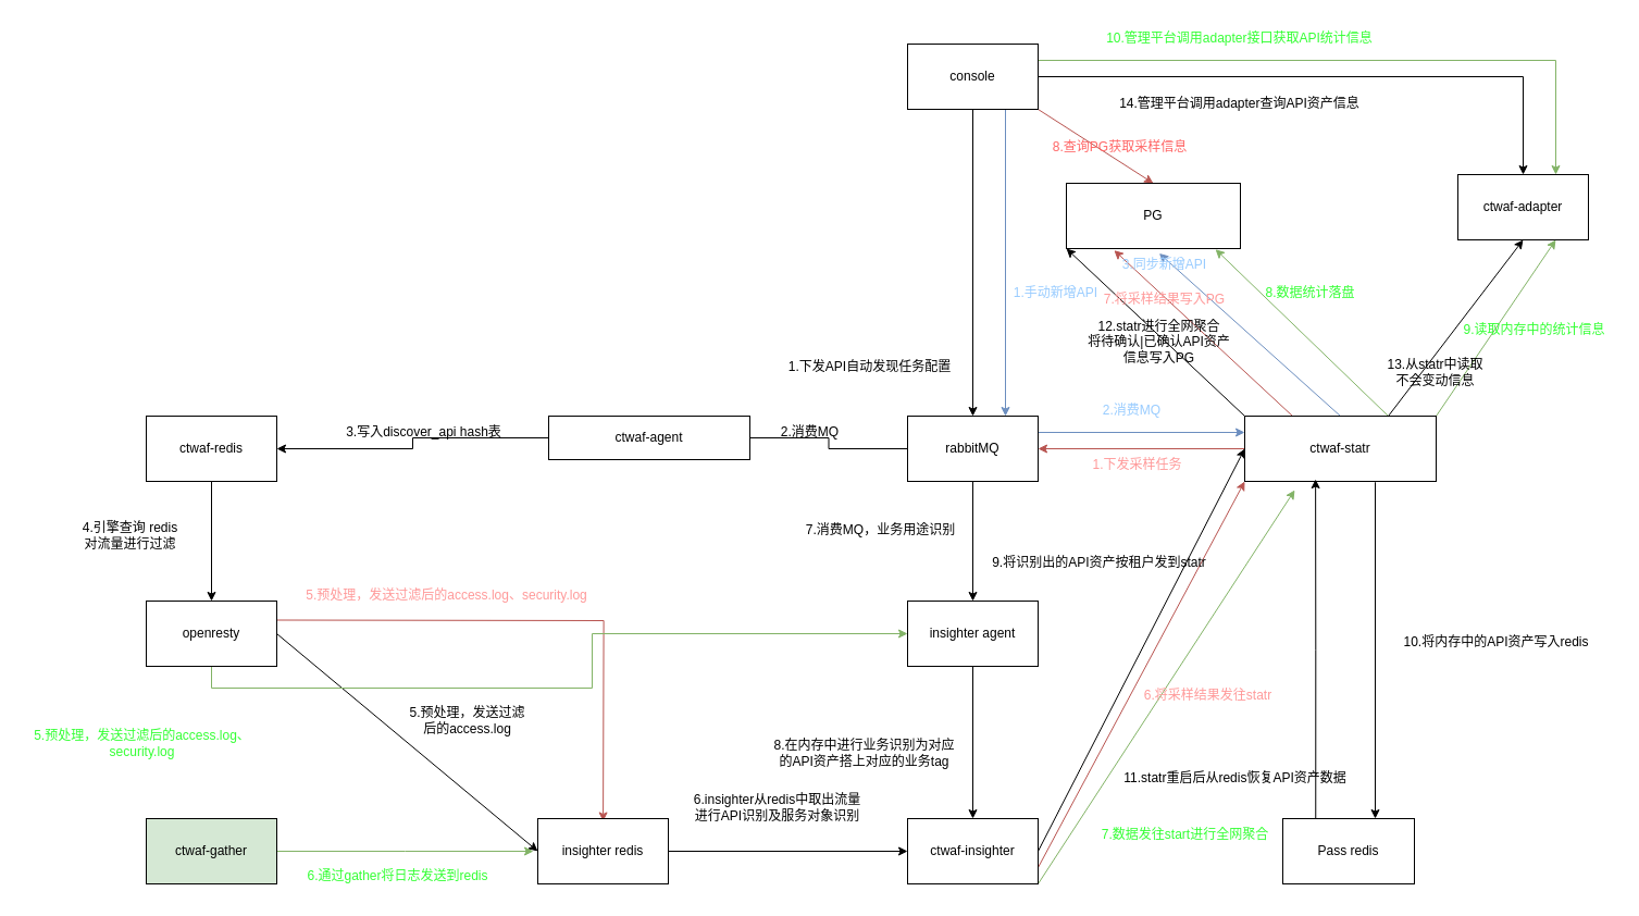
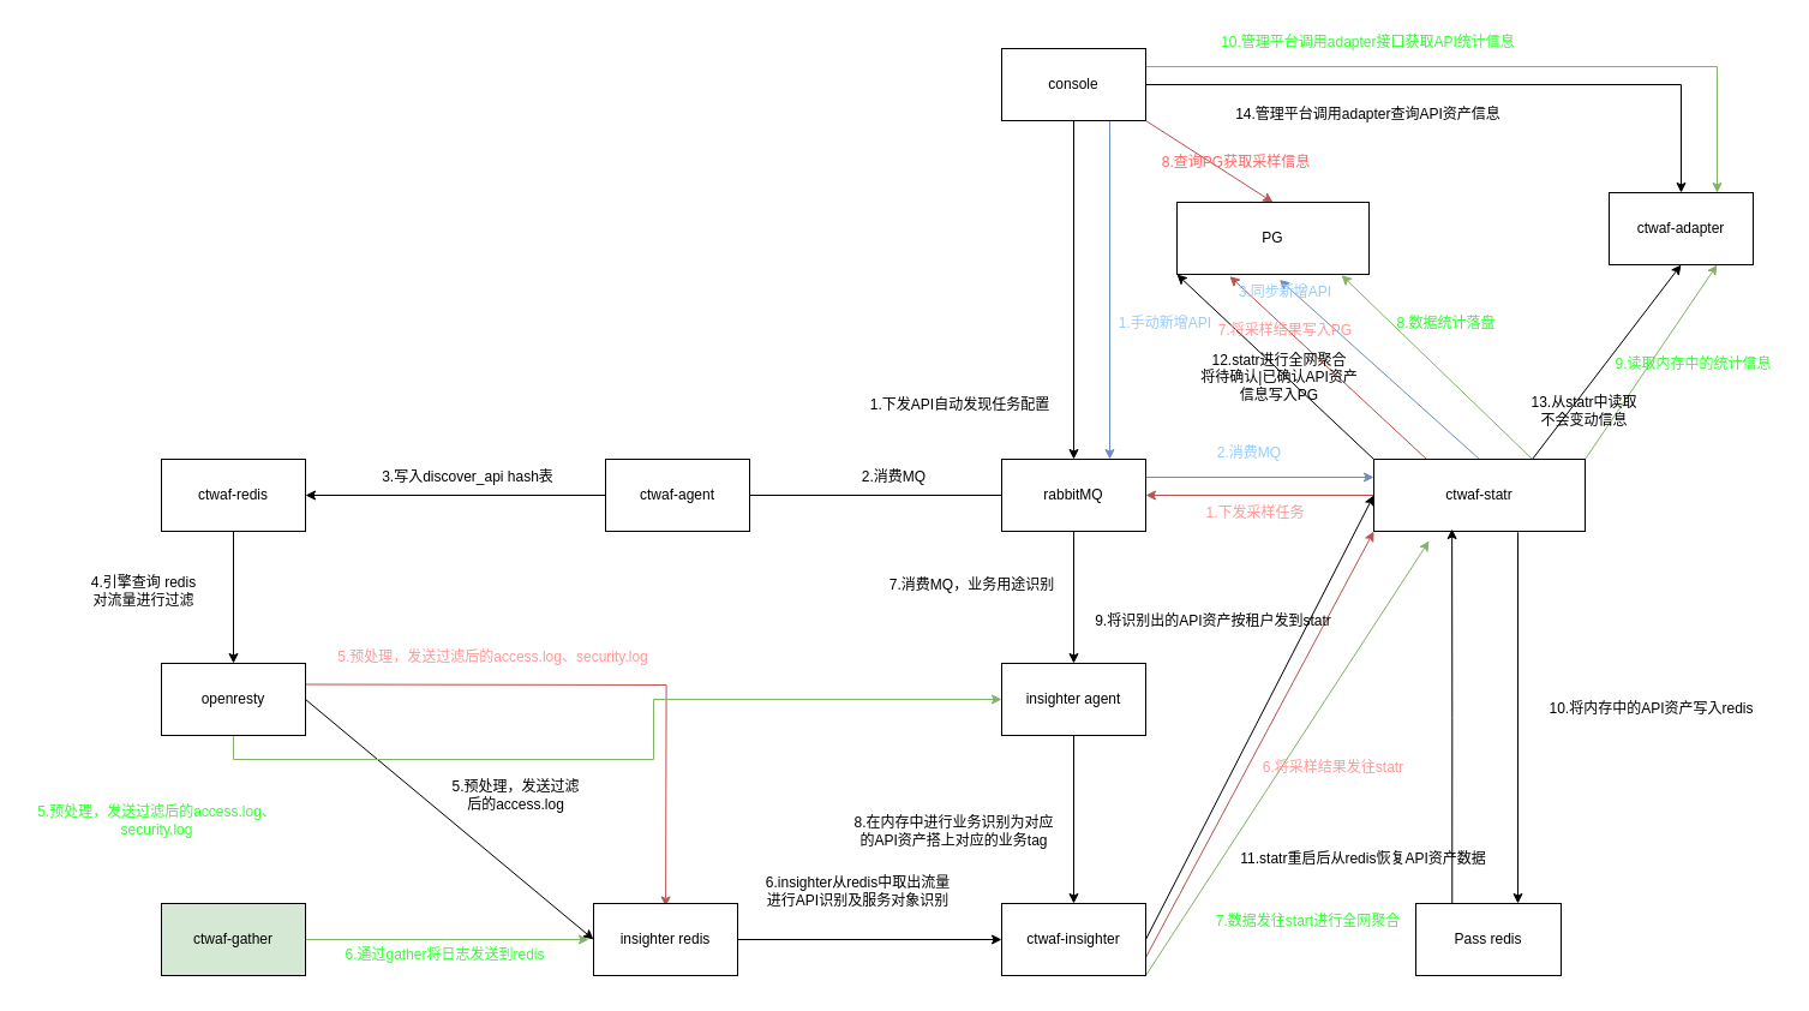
- <mxCell id="19" value="ctwaf-agent" style="rounded=0;whiteSpace=wrap;html=1;" parent="1" vertex="1"><mxGeometry x="504" y="382" width="185" height="40" as="geometry" /></mxCell>
+ <mxCell id="19" value="ctwaf-agent" style="rounded=0;whiteSpace=wrap;html=1;" parent="1" vertex="1"><mxGeometry x="504" y="382" width="120" height="60" as="geometry" /></mxCell>
- <mxCell id="65" value="&lt;font color=&quot;#33ff33&quot;&gt;6.通过gather将日志发送到redis&lt;/font&gt;" style="text;html=1;align=center;verticalAlign=middle;resizable=0;points=[];autosize=1;strokeColor=none;fillColor=none;" vertex="1" parent="1"><mxGeometry x="270" y="790" width="190" height="30" as="geometry" /></mxCell>
+ <mxCell id="65" value="&lt;font color=&quot;#33ff33&quot;&gt;6.通过gather将日志发送到redis&lt;/font&gt;" style="text;html=1;align=center;verticalAlign=middle;resizable=0;points=[];autosize=1;strokeColor=none;fillColor=none;" vertex="1" parent="1"><mxGeometry x="275" y="780" width="190" height="30" as="geometry" /></mxCell>
